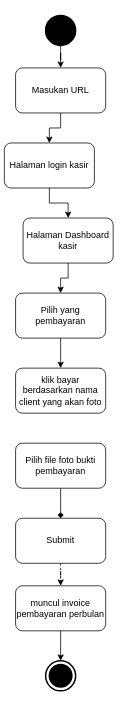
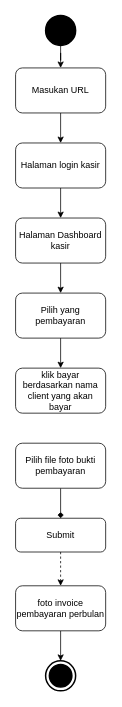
- <mxCell id="7" value="Halaman login kasir" style="shape=rect;html=1;rounded=1;whiteSpace=wrap;align=center;" vertex="1" parent="1"><mxGeometry x="5" y="190" width="120" height="60" as="geometry" /></mxCell>
+ <mxCell id="7" value="Halaman login kasir" style="shape=rect;html=1;rounded=1;whiteSpace=wrap;align=center;" vertex="1" parent="1"><mxGeometry x="20" y="190" width="120" height="60" as="geometry" /></mxCell>
- <mxCell id="9" value="Halaman Dashboard kasir" style="shape=rect;html=1;rounded=1;whiteSpace=wrap;align=center;" vertex="1" parent="1"><mxGeometry x="30" y="290" width="120" height="60" as="geometry" /></mxCell>
+ <mxCell id="9" value="Halaman Dashboard kasir" style="shape=rect;html=1;rounded=1;whiteSpace=wrap;align=center;" vertex="1" parent="1"><mxGeometry x="20" y="290" width="120" height="60" as="geometry" /></mxCell>
- <mxCell id="17" value="klik bayar berdasarkan nama client yang akan foto" style="shape=rect;html=1;rounded=1;whiteSpace=wrap;align=center;" vertex="1" parent="1"><mxGeometry x="20" y="490" width="120" height="60" as="geometry" /></mxCell>
+ <mxCell id="17" value="klik bayar berdasarkan nama client yang akan bayar" style="shape=rect;html=1;rounded=1;whiteSpace=wrap;align=center;" vertex="1" parent="1"><mxGeometry x="20" y="490" width="120" height="60" as="geometry" /></mxCell>
- <mxCell id="13" value="Submit" style="shape=rect;html=1;rounded=1;whiteSpace=wrap;align=center;" vertex="1" parent="1"><mxGeometry x="20" y="690" width="120" height="60" as="geometry" /></mxCell>
+ <mxCell id="13" value="Submit" style="shape=rect;html=1;rounded=1;whiteSpace=wrap;align=center;" vertex="1" parent="1"><mxGeometry x="20" y="690" width="120" height="45" as="geometry" /></mxCell>
- <mxCell id="19" value="muncul invoice pembayaran perbulan" style="shape=rect;html=1;rounded=1;whiteSpace=wrap;align=center;" vertex="1" parent="1"><mxGeometry x="20" y="780" width="120" height="60" as="geometry" /></mxCell>
+ <mxCell id="19" value="foto invoice pembayaran perbulan" style="shape=rect;html=1;rounded=1;whiteSpace=wrap;align=center;" vertex="1" parent="1"><mxGeometry x="20" y="780" width="120" height="60" as="geometry" /></mxCell>
